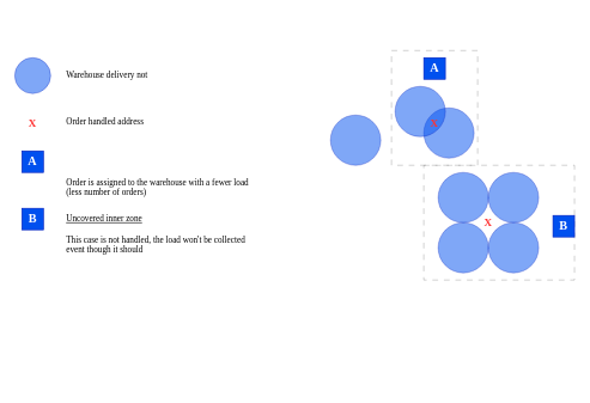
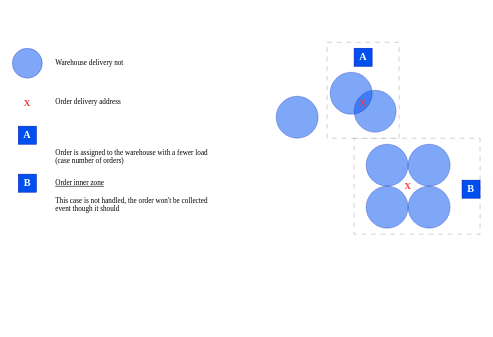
- <mxCell id="24" value="Order handled address" style="text;html=1;align=left;verticalAlign=middle;whiteSpace=wrap;rounded=0;fontSize=12;fontFamily=Verdana;" vertex="1" parent="1"><mxGeometry x="90" y="155" width="270" height="30" as="geometry" /></mxCell>
+ <mxCell id="24" value="Order delivery address" style="text;html=1;align=left;verticalAlign=middle;whiteSpace=wrap;rounded=0;fontSize=12;fontFamily=Verdana;" vertex="1" parent="1"><mxGeometry x="90" y="155" width="270" height="30" as="geometry" /></mxCell>
- <mxCell id="17" value="&lt;div&gt;&lt;span&gt;Order is assigned to the warehouse with a fewer load (less number of orders)&lt;br&gt;&lt;/span&gt;&lt;/div&gt;&lt;div&gt;&lt;span&gt;&lt;br&gt;&lt;/span&gt;&lt;/div&gt;" style="text;html=1;align=left;verticalAlign=top;whiteSpace=wrap;rounded=0;fontSize=12;fontFamily=Verdana;fontStyle=0" vertex="1" parent="1"><mxGeometry x="90" y="240" width="270" height="40" as="geometry" /></mxCell>
+ <mxCell id="17" value="&lt;div&gt;&lt;span&gt;Order is assigned to the warehouse with a fewer load (case number of orders)&lt;br&gt;&lt;/span&gt;&lt;/div&gt;&lt;div&gt;&lt;span&gt;&lt;br&gt;&lt;/span&gt;&lt;/div&gt;" style="text;html=1;align=left;verticalAlign=top;whiteSpace=wrap;rounded=0;fontSize=12;fontFamily=Verdana;fontStyle=0" vertex="1" parent="1"><mxGeometry x="90" y="240" width="270" height="40" as="geometry" /></mxCell>
- <mxCell id="19" value="&lt;u&gt;Uncovered inner zone&lt;br&gt;&lt;/u&gt;" style="text;html=1;align=left;verticalAlign=middle;whiteSpace=wrap;rounded=0;fontSize=12;fontFamily=Verdana;" vertex="1" parent="1"><mxGeometry x="90" y="290" width="270" height="30" as="geometry" /></mxCell>
+ <mxCell id="19" value="&lt;u&gt;Order inner zone&lt;br&gt;&lt;/u&gt;" style="text;html=1;align=left;verticalAlign=middle;whiteSpace=wrap;rounded=0;fontSize=12;fontFamily=Verdana;" vertex="1" parent="1"><mxGeometry x="90" y="290" width="270" height="30" as="geometry" /></mxCell>
- <mxCell id="20" value="This case is not handled, the load won't be collected event though it should " style="text;html=1;align=left;verticalAlign=top;whiteSpace=wrap;rounded=0;fontSize=12;fontFamily=Verdana;fontStyle=0" vertex="1" parent="1"><mxGeometry x="90" y="320" width="270" height="50" as="geometry" /></mxCell>
+ <mxCell id="20" value="This case is not handled, the order won't be collected event though it should " style="text;html=1;align=left;verticalAlign=top;whiteSpace=wrap;rounded=0;fontSize=12;fontFamily=Verdana;fontStyle=0" vertex="1" parent="1"><mxGeometry x="90" y="320" width="270" height="50" as="geometry" /></mxCell>
